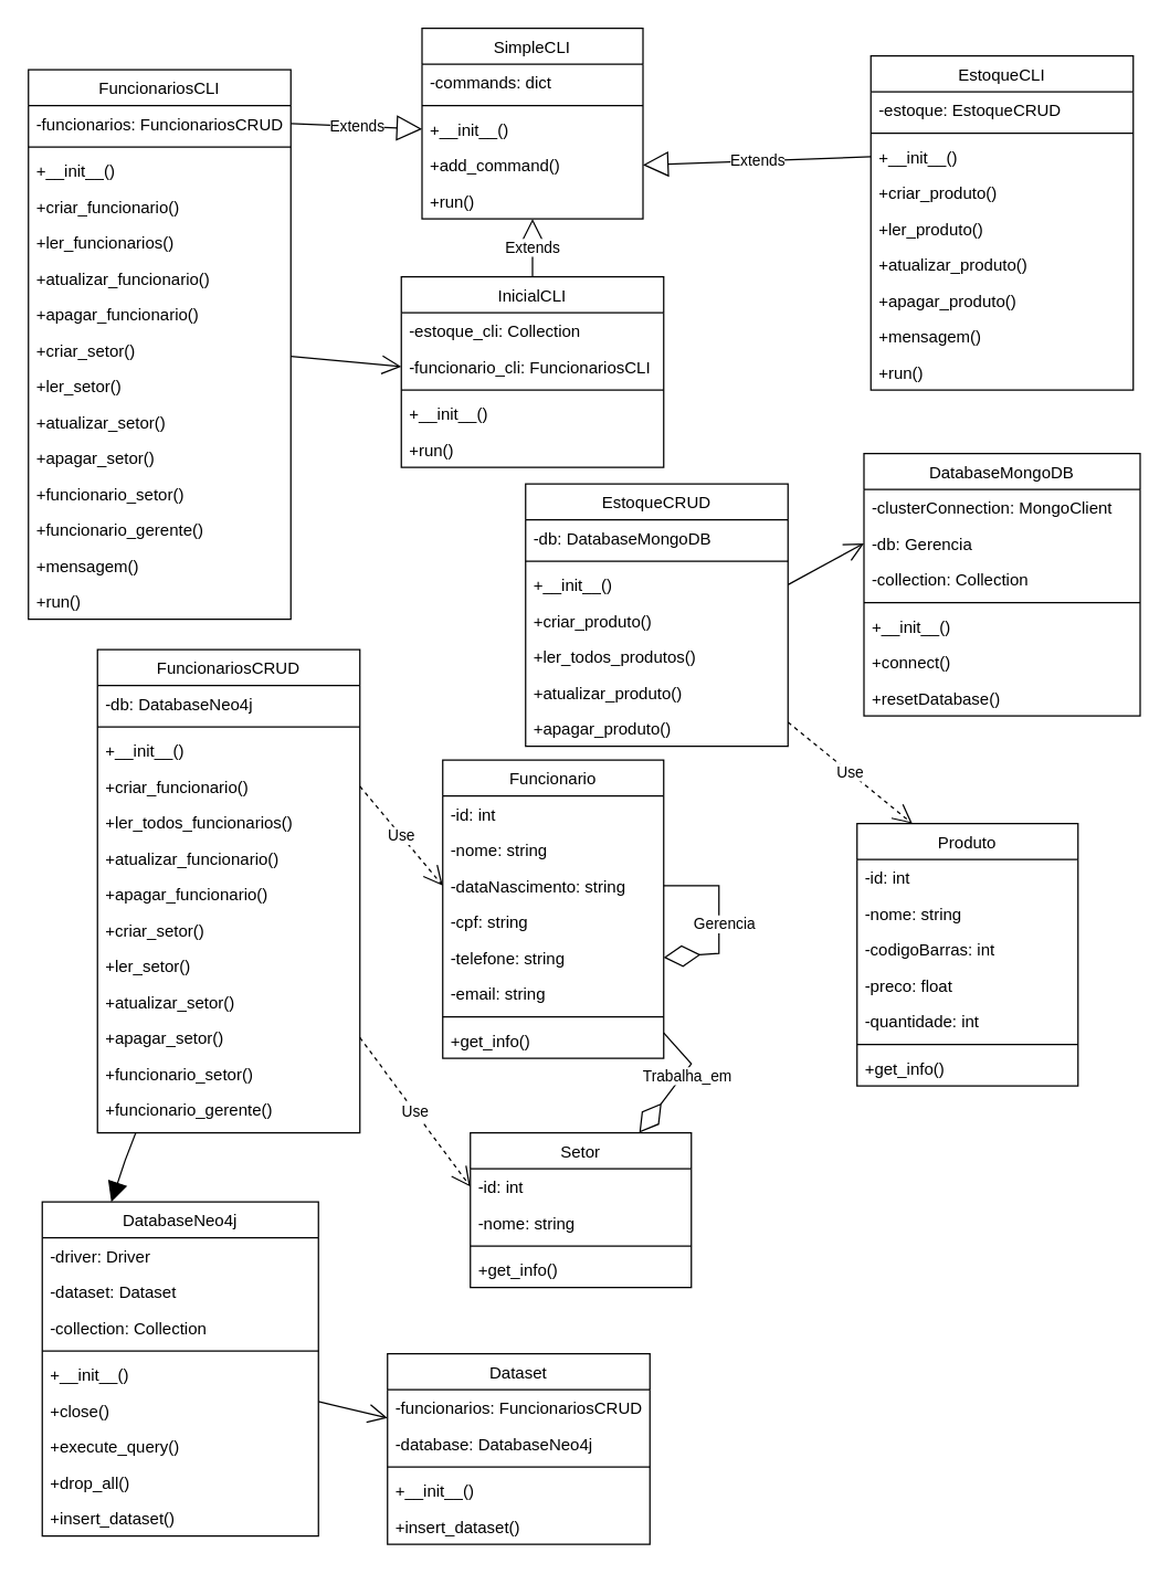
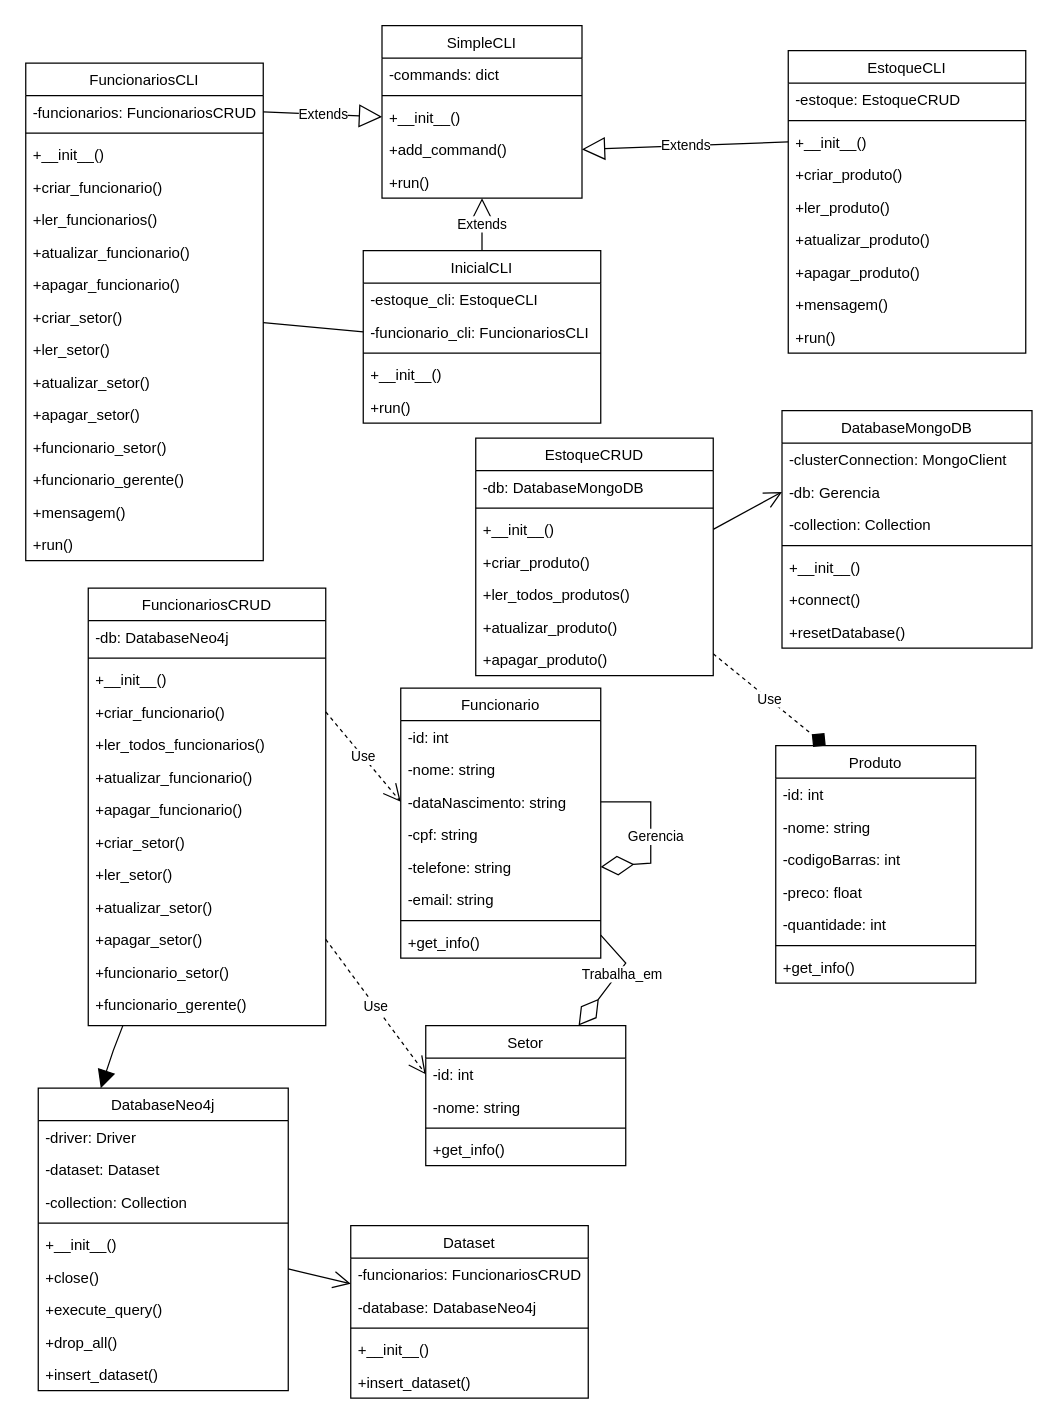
- <mxCell id="33" value="-estoque_cli: Collection" style="text;align=left;verticalAlign=top;spacingLeft=4;spacingRight=4;overflow=hidden;rotatable=0;points=[[0,0.5],[1,0.5]];portConstraint=eastwest;" parent="32" vertex="1"><mxGeometry y="26" width="190" height="26" as="geometry" /></mxCell>
+ <mxCell id="33" value="-estoque_cli: EstoqueCLI" style="text;align=left;verticalAlign=top;spacingLeft=4;spacingRight=4;overflow=hidden;rotatable=0;points=[[0,0.5],[1,0.5]];portConstraint=eastwest;" parent="32" vertex="1"><mxGeometry y="26" width="190" height="26" as="geometry" /></mxCell>
- <mxCell id="112" value="" style="endArrow=open;endFill=1;endSize=12;html=1;rounded=0;entryX=0;entryY=0.5;entryDx=0;entryDy=0;" parent="1" source="96" target="34" edge="1"><mxGeometry width="160" relative="1" as="geometry"><mxPoint x="310" y="130" as="sourcePoint" /><mxPoint x="470" y="130" as="targetPoint" /></mxGeometry></mxCell>
+ <mxCell id="112" value="" style="endArrow=none;endFill=1;endSize=12;html=1;rounded=0;entryX=0;entryY=0.5;entryDx=0;entryDy=0;" parent="1" source="96" target="34" edge="1"><mxGeometry width="160" relative="1" as="geometry"><mxPoint x="310" y="130" as="sourcePoint" /><mxPoint x="470" y="130" as="targetPoint" /></mxGeometry></mxCell>
- <mxCell id="121" value="Use" style="endArrow=open;endSize=12;dashed=1;html=1;rounded=0;entryX=0.25;entryY=0;entryDx=0;entryDy=0;" parent="1" source="72" target="2" edge="1"><mxGeometry width="160" relative="1" as="geometry"><mxPoint x="390" y="650" as="sourcePoint" /><mxPoint x="450" y="722" as="targetPoint" /></mxGeometry></mxCell>
+ <mxCell id="121" value="Use" style="endArrow=diamond;endSize=12;dashed=1;html=1;rounded=0;entryX=0.25;entryY=0;entryDx=0;entryDy=0;" parent="1" source="72" target="2" edge="1"><mxGeometry width="160" relative="1" as="geometry"><mxPoint x="390" y="650" as="sourcePoint" /><mxPoint x="450" y="722" as="targetPoint" /></mxGeometry></mxCell>
